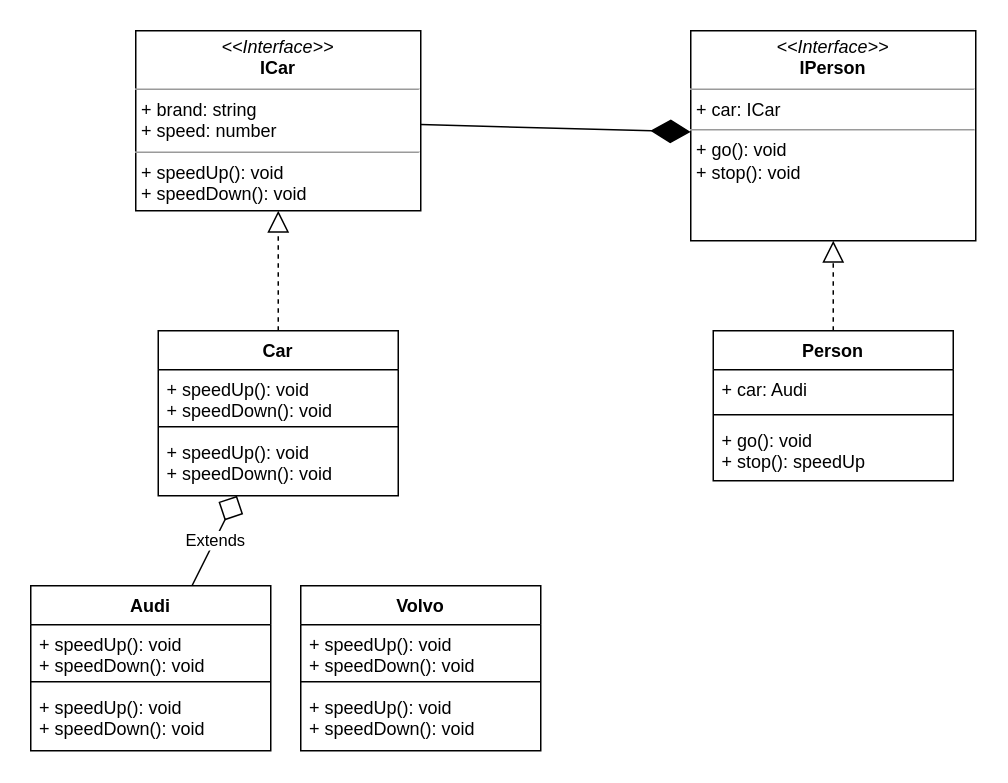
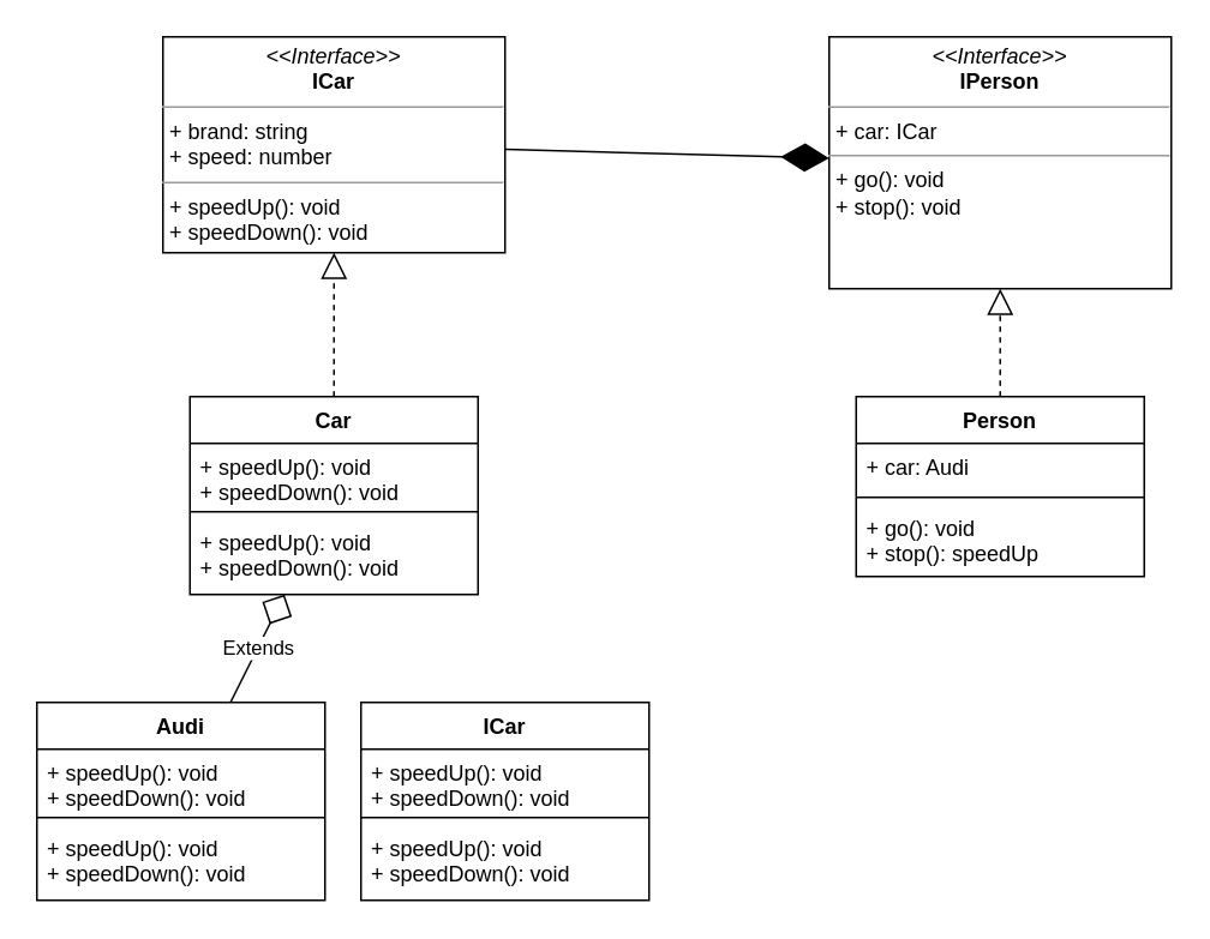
- <mxCell id="18" value="Volvo" style="swimlane;fontStyle=1;align=center;verticalAlign=top;childLayout=stackLayout;horizontal=1;startSize=26;horizontalStack=0;resizeParent=1;resizeParentMax=0;resizeLast=0;collapsible=1;marginBottom=0;whiteSpace=wrap;html=1;" parent="1" vertex="1"><mxGeometry x="200" y="390" width="160" height="110" as="geometry" /></mxCell>
+ <mxCell id="18" value="ICar" style="swimlane;fontStyle=1;align=center;verticalAlign=top;childLayout=stackLayout;horizontal=1;startSize=26;horizontalStack=0;resizeParent=1;resizeParentMax=0;resizeLast=0;collapsible=1;marginBottom=0;whiteSpace=wrap;html=1;" parent="1" vertex="1"><mxGeometry x="200" y="390" width="160" height="110" as="geometry" /></mxCell>
